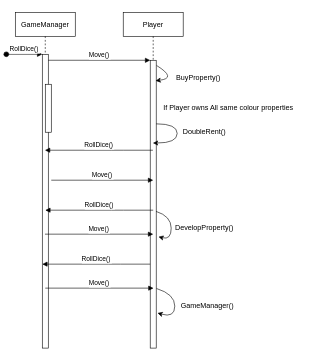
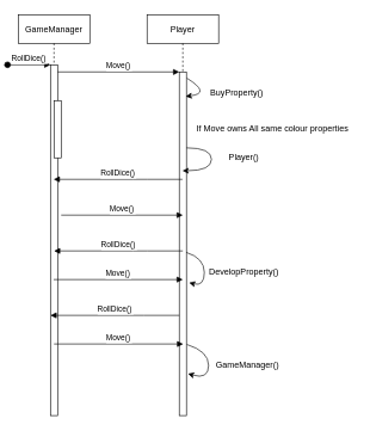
- <mxCell id="15" value="If Player owns All same colour properties" style="text;html=1;align=center;verticalAlign=middle;resizable=0;points=[];autosize=1;strokeColor=none;fillColor=none;" vertex="1" parent="1"><mxGeometry x="260" y="170" width="230" height="20" as="geometry" /></mxCell>
+ <mxCell id="15" value="If Move owns All same colour properties" style="text;html=1;align=center;verticalAlign=middle;resizable=0;points=[];autosize=1;strokeColor=none;fillColor=none;" vertex="1" parent="1"><mxGeometry x="260" y="170" width="230" height="20" as="geometry" /></mxCell>
- <mxCell id="16" value="DoubleRent()" style="text;html=1;align=center;verticalAlign=middle;resizable=0;points=[];autosize=1;strokeColor=none;fillColor=none;" vertex="1" parent="1"><mxGeometry x="290" y="210" width="90" height="20" as="geometry" /></mxCell>
+ <mxCell id="16" value="Player()" style="text;html=1;align=center;verticalAlign=middle;resizable=0;points=[];autosize=1;strokeColor=none;fillColor=none;" vertex="1" parent="1"><mxGeometry x="290" y="210" width="90" height="20" as="geometry" /></mxCell>
